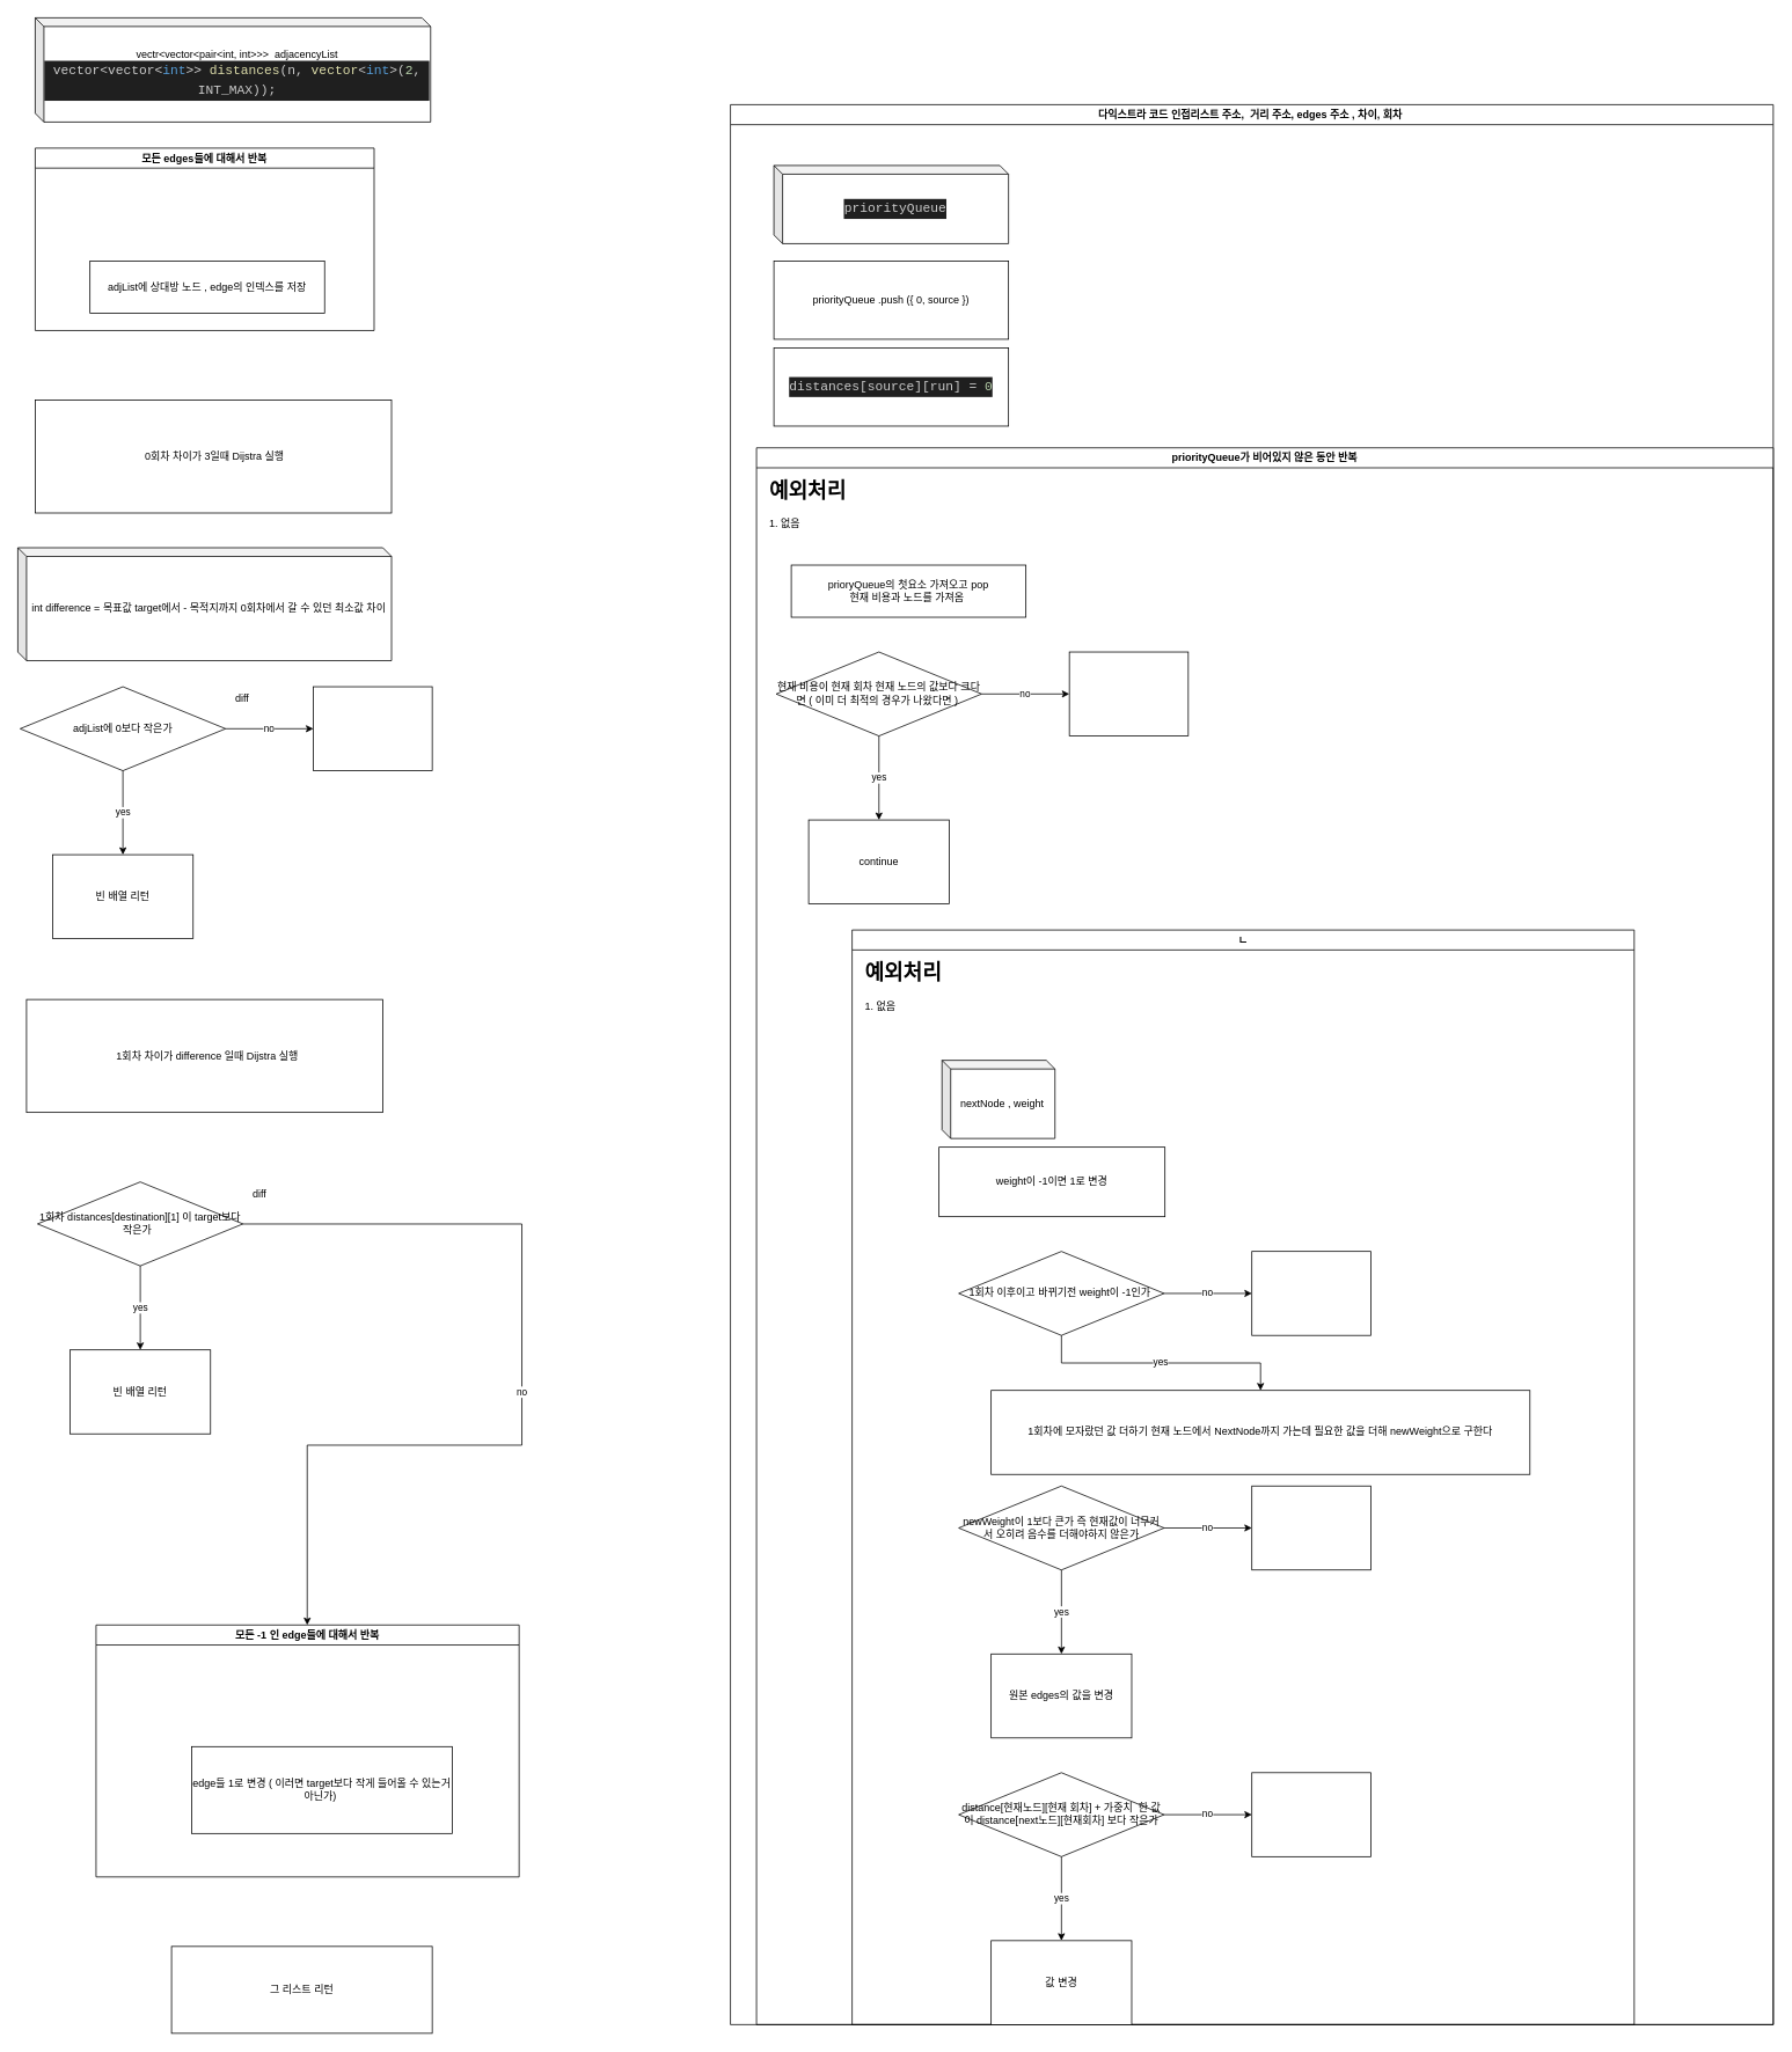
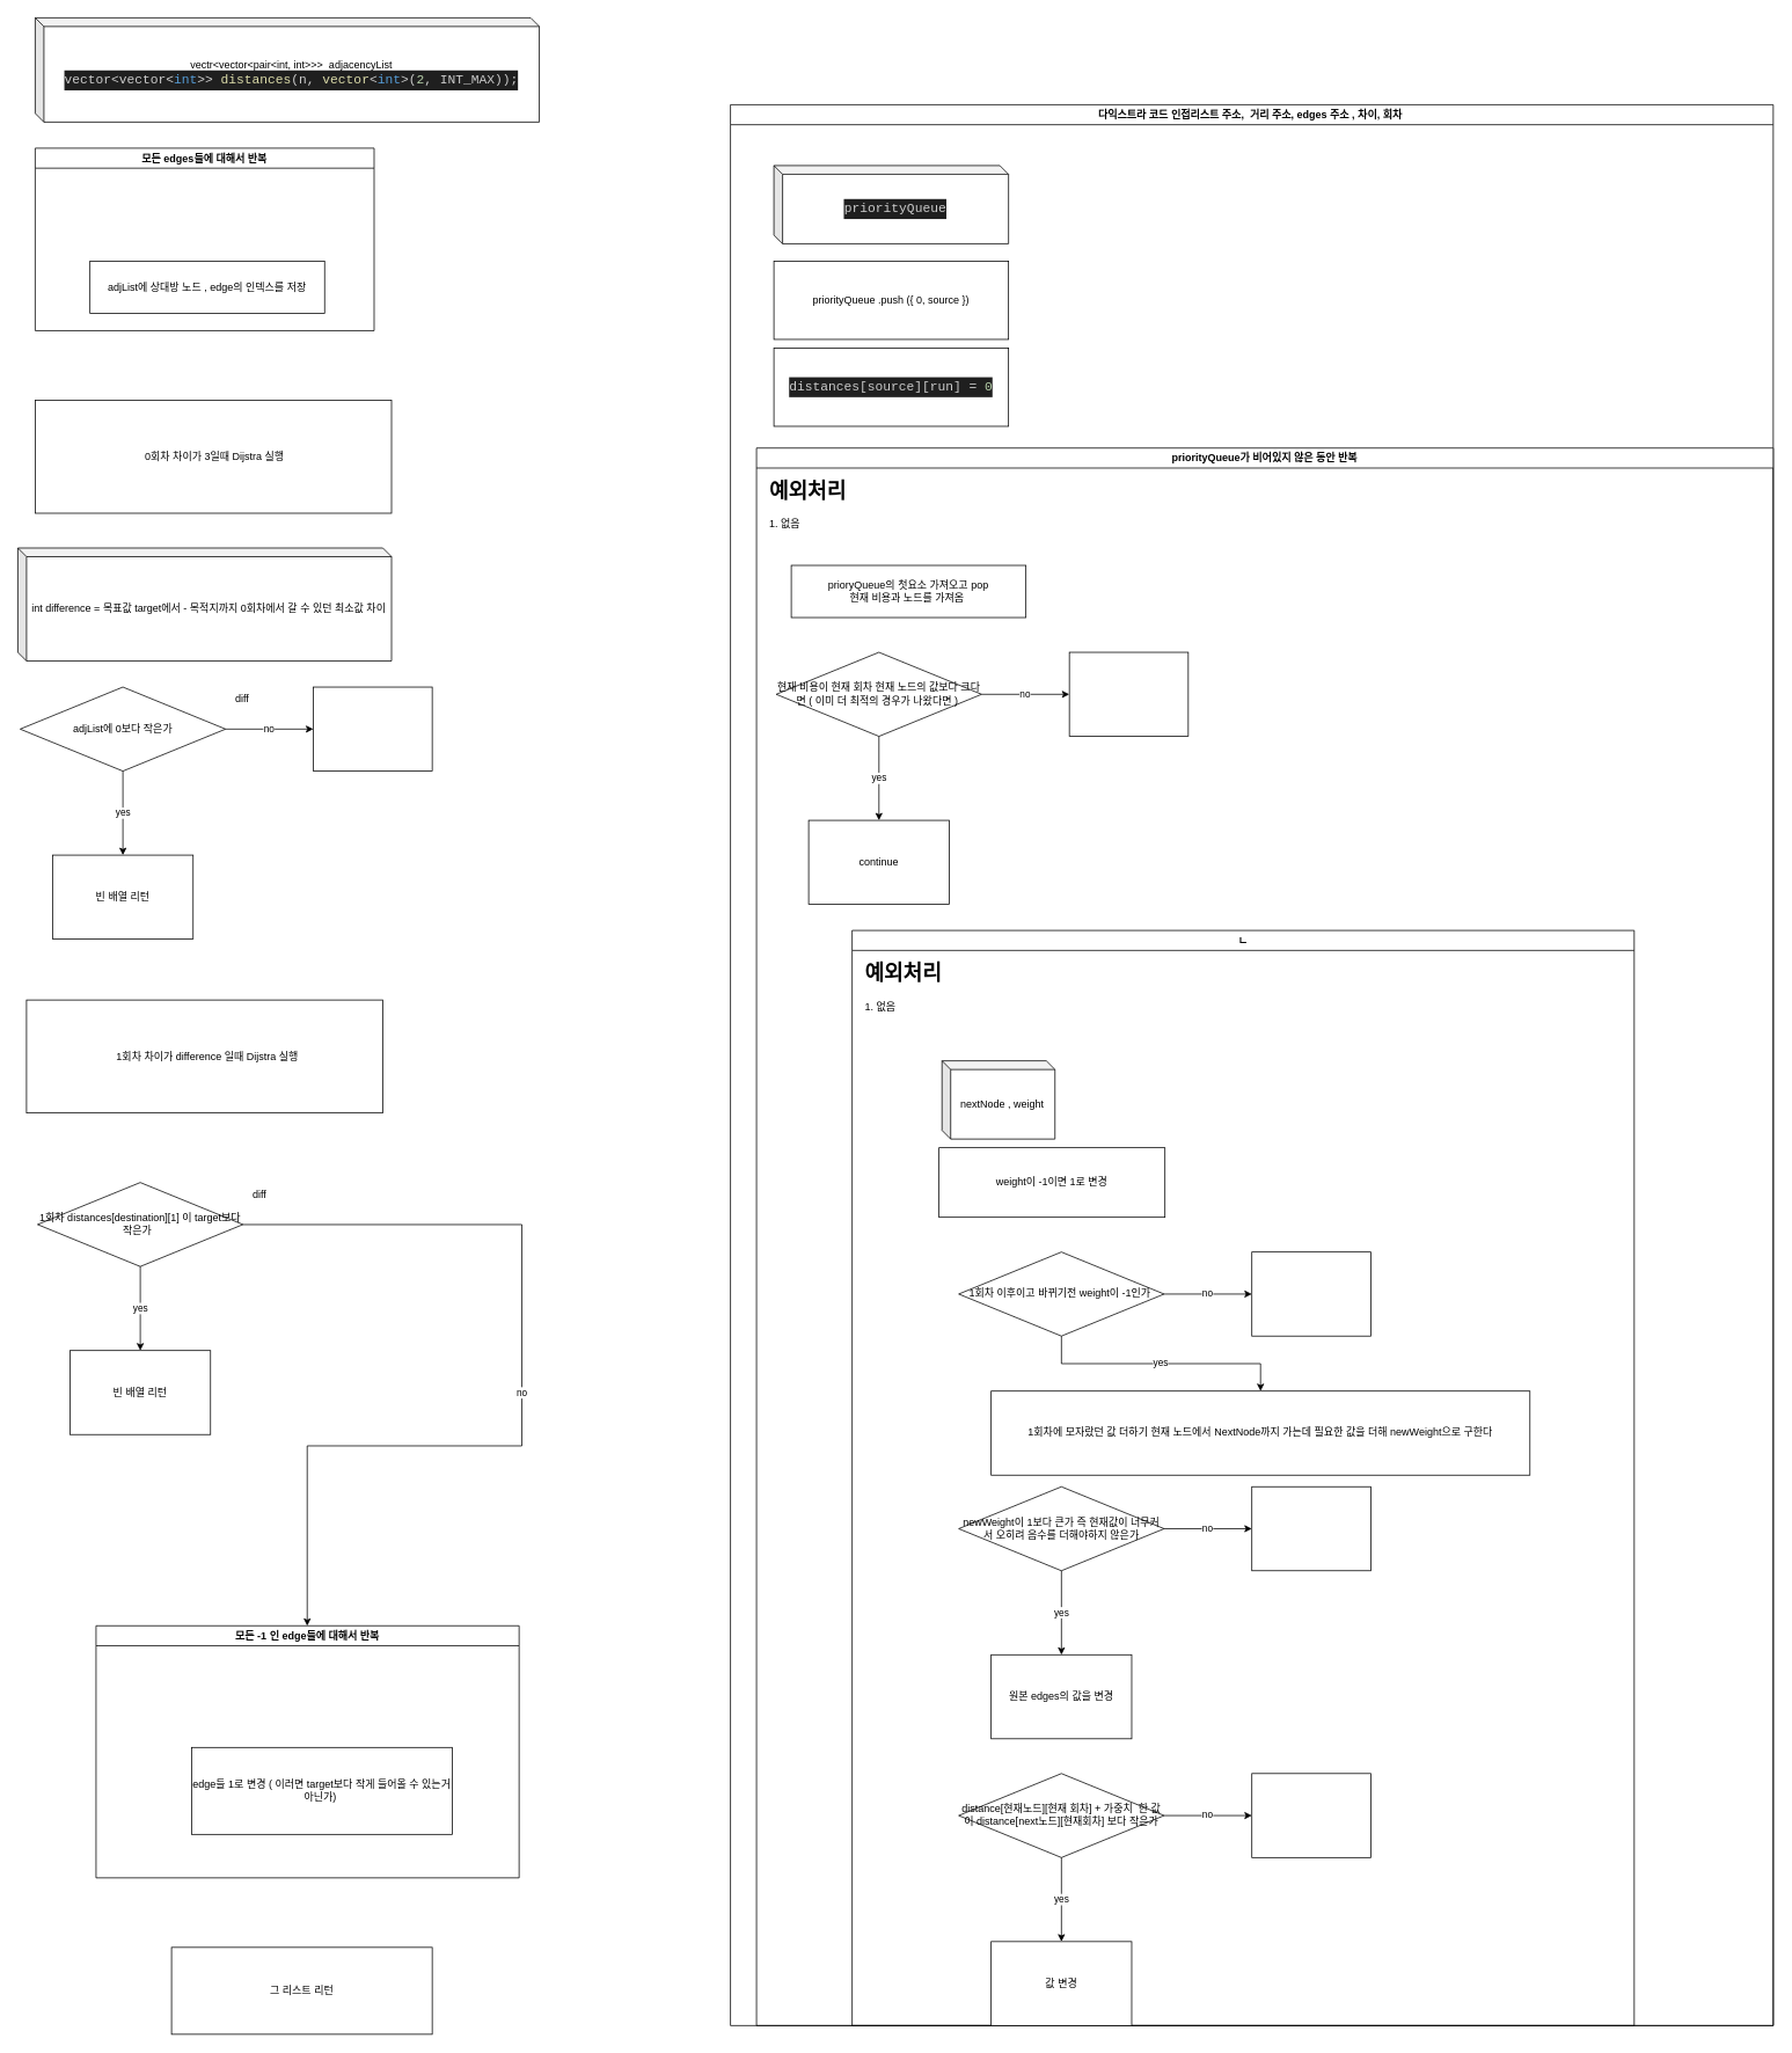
- <mxCell id="2" value="vectr&amp;lt;vector&amp;lt;pair&amp;lt;int, int&amp;gt;&amp;gt;&amp;gt;&amp;nbsp;&amp;nbsp;adjacencyList&lt;br&gt;&lt;div style=&quot;color: rgb(204, 204, 204); background-color: rgb(31, 31, 31); font-family: Menlo, Monaco, &amp;quot;Courier New&amp;quot;, monospace; font-size: 15px; line-height: 23px;&quot;&gt;vector&amp;lt;vector&lt;span style=&quot;color: #d4d4d4;&quot;&gt;&amp;lt;&lt;/span&gt;&lt;span style=&quot;color: #569cd6;&quot;&gt;int&lt;/span&gt;&lt;span style=&quot;color: #d4d4d4;&quot;&gt;&amp;gt;&amp;gt;&lt;/span&gt; &lt;span style=&quot;color: #dcdcaa;&quot;&gt;distances&lt;/span&gt;(n, &lt;span style=&quot;color: #dcdcaa;&quot;&gt;vector&lt;/span&gt;&amp;lt;&lt;span style=&quot;color: #569cd6;&quot;&gt;int&lt;/span&gt;&amp;gt;(&lt;span style=&quot;color: #b5cea8;&quot;&gt;2&lt;/span&gt;, INT_MAX));&lt;/div&gt;" style="shape=cube;whiteSpace=wrap;html=1;boundedLbl=1;backgroundOutline=1;darkOpacity=0.05;darkOpacity2=0.1;size=10;" vertex="1" parent="1"><mxGeometry x="40" y="20" width="455" height="120" as="geometry" /></mxCell>
+ <mxCell id="2" value="vectr&amp;lt;vector&amp;lt;pair&amp;lt;int, int&amp;gt;&amp;gt;&amp;gt;&amp;nbsp;&amp;nbsp;adjacencyList&lt;br&gt;&lt;div style=&quot;color: rgb(204, 204, 204); background-color: rgb(31, 31, 31); font-family: Menlo, Monaco, &amp;quot;Courier New&amp;quot;, monospace; font-size: 15px; line-height: 23px;&quot;&gt;vector&amp;lt;vector&lt;span style=&quot;color: #d4d4d4;&quot;&gt;&amp;lt;&lt;/span&gt;&lt;span style=&quot;color: #569cd6;&quot;&gt;int&lt;/span&gt;&lt;span style=&quot;color: #d4d4d4;&quot;&gt;&amp;gt;&amp;gt;&lt;/span&gt; &lt;span style=&quot;color: #dcdcaa;&quot;&gt;distances&lt;/span&gt;(n, &lt;span style=&quot;color: #dcdcaa;&quot;&gt;vector&lt;/span&gt;&amp;lt;&lt;span style=&quot;color: #569cd6;&quot;&gt;int&lt;/span&gt;&amp;gt;(&lt;span style=&quot;color: #b5cea8;&quot;&gt;2&lt;/span&gt;, INT_MAX));&lt;/div&gt;" style="shape=cube;whiteSpace=wrap;html=1;boundedLbl=1;backgroundOutline=1;darkOpacity=0.05;darkOpacity2=0.1;size=10;" vertex="1" parent="1"><mxGeometry x="40" y="20" width="580" height="120" as="geometry" /></mxCell>
